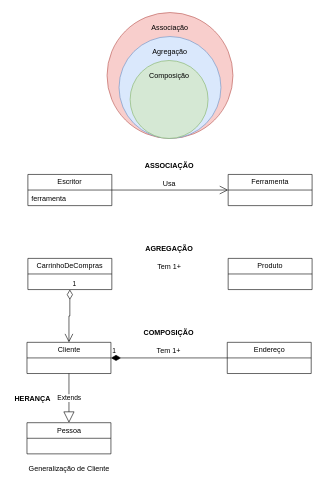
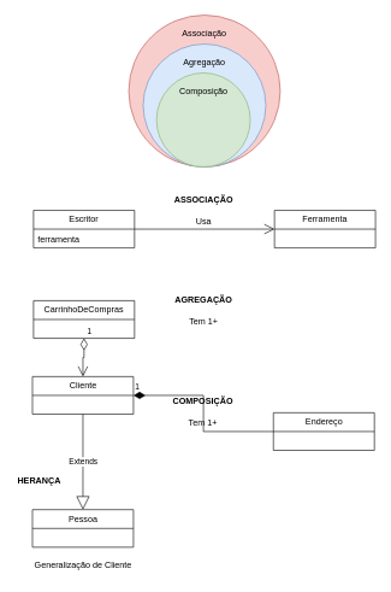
- <mxCell id="11" value="CarrinhoDeCompras" style="swimlane;fontStyle=0;childLayout=stackLayout;horizontal=1;startSize=26;fillColor=none;horizontalStack=0;resizeParent=1;resizeParentMax=0;resizeLast=0;collapsible=1;marginBottom=0;whiteSpace=wrap;html=1;" parent="1" vertex="1"><mxGeometry x="46" y="430" width="140" height="52" as="geometry" /></mxCell>
+ <mxCell id="11" value="CarrinhoDeCompras" style="swimlane;fontStyle=0;childLayout=stackLayout;horizontal=1;startSize=26;fillColor=none;horizontalStack=0;resizeParent=1;resizeParentMax=0;resizeLast=0;collapsible=1;marginBottom=0;whiteSpace=wrap;html=1;" parent="1" vertex="1"><mxGeometry x="46" y="415" width="140" height="52" as="geometry" /></mxCell>
- <mxCell id="12" value="Produto" style="swimlane;fontStyle=0;childLayout=stackLayout;horizontal=1;startSize=26;fillColor=none;horizontalStack=0;resizeParent=1;resizeParentMax=0;resizeLast=0;collapsible=1;marginBottom=0;whiteSpace=wrap;html=1;" parent="1" vertex="1"><mxGeometry x="380" y="430" width="140" height="52" as="geometry" /></mxCell>
- <mxCell id="19" value="Cliente" style="swimlane;fontStyle=0;childLayout=stackLayout;horizontal=1;startSize=26;fillColor=none;horizontalStack=0;resizeParent=1;resizeParentMax=0;resizeLast=0;collapsible=1;marginBottom=0;whiteSpace=wrap;html=1;" parent="1" vertex="1"><mxGeometry x="44.5" y="570" width="140" height="52" as="geometry" /></mxCell>
+ <mxCell id="19" value="Cliente" style="swimlane;fontStyle=0;childLayout=stackLayout;horizontal=1;startSize=26;fillColor=none;horizontalStack=0;resizeParent=1;resizeParentMax=0;resizeLast=0;collapsible=1;marginBottom=0;whiteSpace=wrap;html=1;" parent="1" vertex="1"><mxGeometry x="44.5" y="520" width="140" height="52" as="geometry" /></mxCell>
